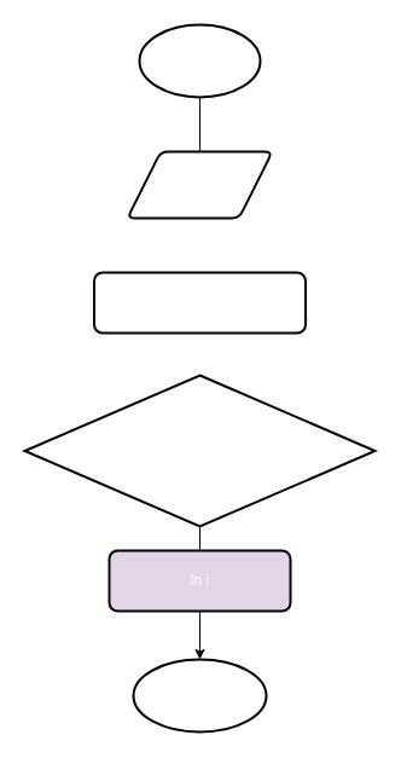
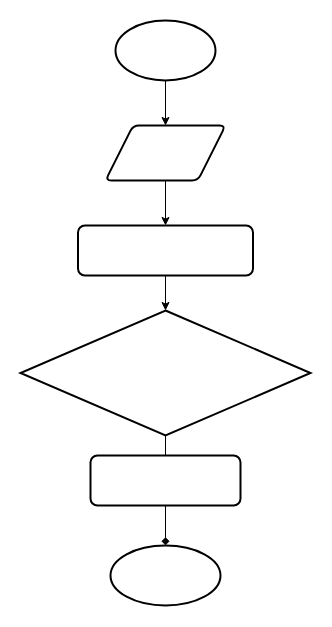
- <mxCell id="2" value="" style="edgeStyle=orthogonalEdgeStyle;rounded=0;orthogonalLoop=1;jettySize=auto;html=1;endArrow=none;" edge="1" parent="1" source="3" target="5"><mxGeometry relative="1" as="geometry" /></mxCell>
+ <mxCell id="2" value="" style="edgeStyle=orthogonalEdgeStyle;rounded=0;orthogonalLoop=1;jettySize=auto;html=1;" edge="1" parent="1" source="3" target="5"><mxGeometry relative="1" as="geometry" /></mxCell>
+ <mxCell id="4" value="" style="edgeStyle=orthogonalEdgeStyle;rounded=0;orthogonalLoop=1;jettySize=auto;html=1;" edge="1" parent="1" source="5" target="7"><mxGeometry relative="1" as="geometry" /></mxCell>
+ <mxCell id="6" value="" style="edgeStyle=orthogonalEdgeStyle;rounded=0;orthogonalLoop=1;jettySize=auto;html=1;" edge="1" parent="1" source="7" target="9"><mxGeometry relative="1" as="geometry" /></mxCell>
- <mxCell id="10" value="&lt;span style=&quot;color: rgb(255, 255, 255);&quot;&gt;In i&lt;/span&gt;" style="rounded=1;whiteSpace=wrap;html=1;absoluteArcSize=1;arcSize=14;strokeWidth=2;fillColor=#e1d5e7;" vertex="1" parent="1"><mxGeometry x="90" y="455" width="150" height="50" as="geometry" /></mxCell>
+ <mxCell id="10" value="&lt;span style=&quot;color: rgb(255, 255, 255);&quot;&gt;In i&lt;/span&gt;" style="rounded=1;whiteSpace=wrap;html=1;absoluteArcSize=1;arcSize=14;strokeWidth=2;" vertex="1" parent="1"><mxGeometry x="90" y="455" width="150" height="50" as="geometry" /></mxCell>
- <mxCell id="8" value="" style="edgeStyle=orthogonalEdgeStyle;rounded=0;orthogonalLoop=1;jettySize=auto;html=1;" edge="1" parent="1" source="9" target="11"><mxGeometry relative="1" as="geometry" /></mxCell>
+ <mxCell id="8" value="" style="edgeStyle=orthogonalEdgeStyle;rounded=0;orthogonalLoop=1;jettySize=auto;html=1;endArrow=diamond;" edge="1" parent="1" source="9" target="11"><mxGeometry relative="1" as="geometry" /></mxCell>
